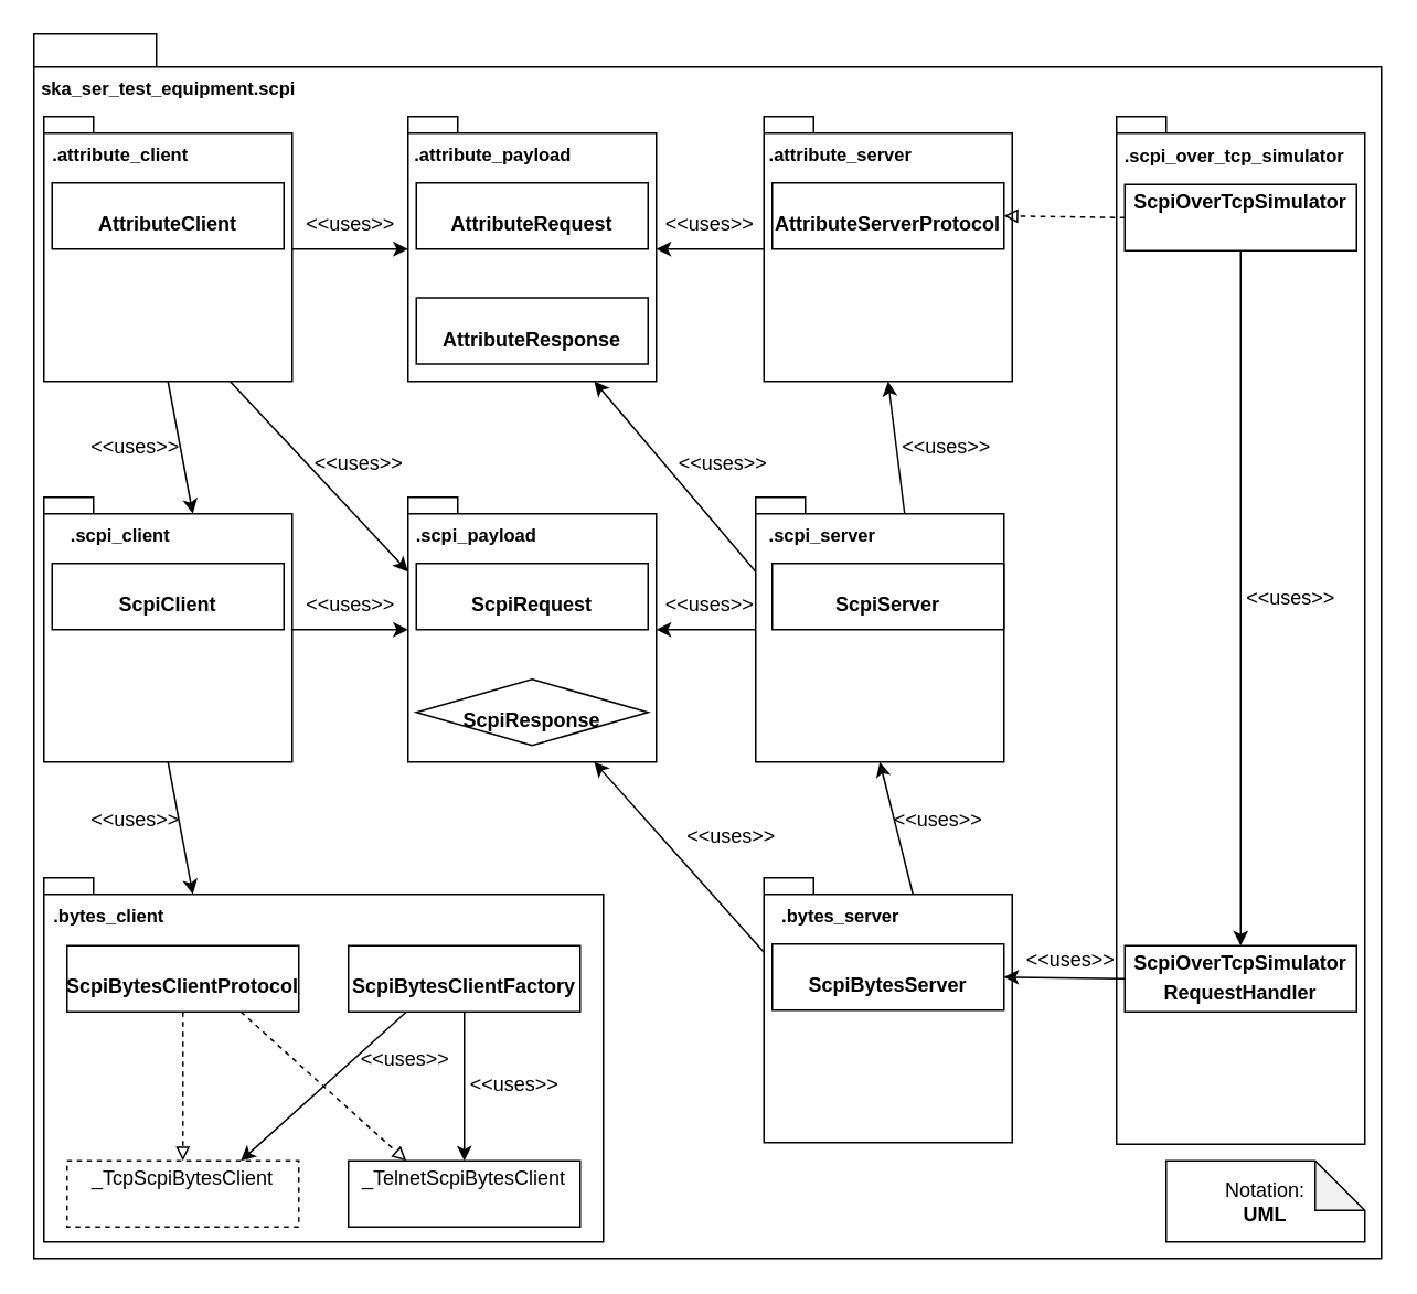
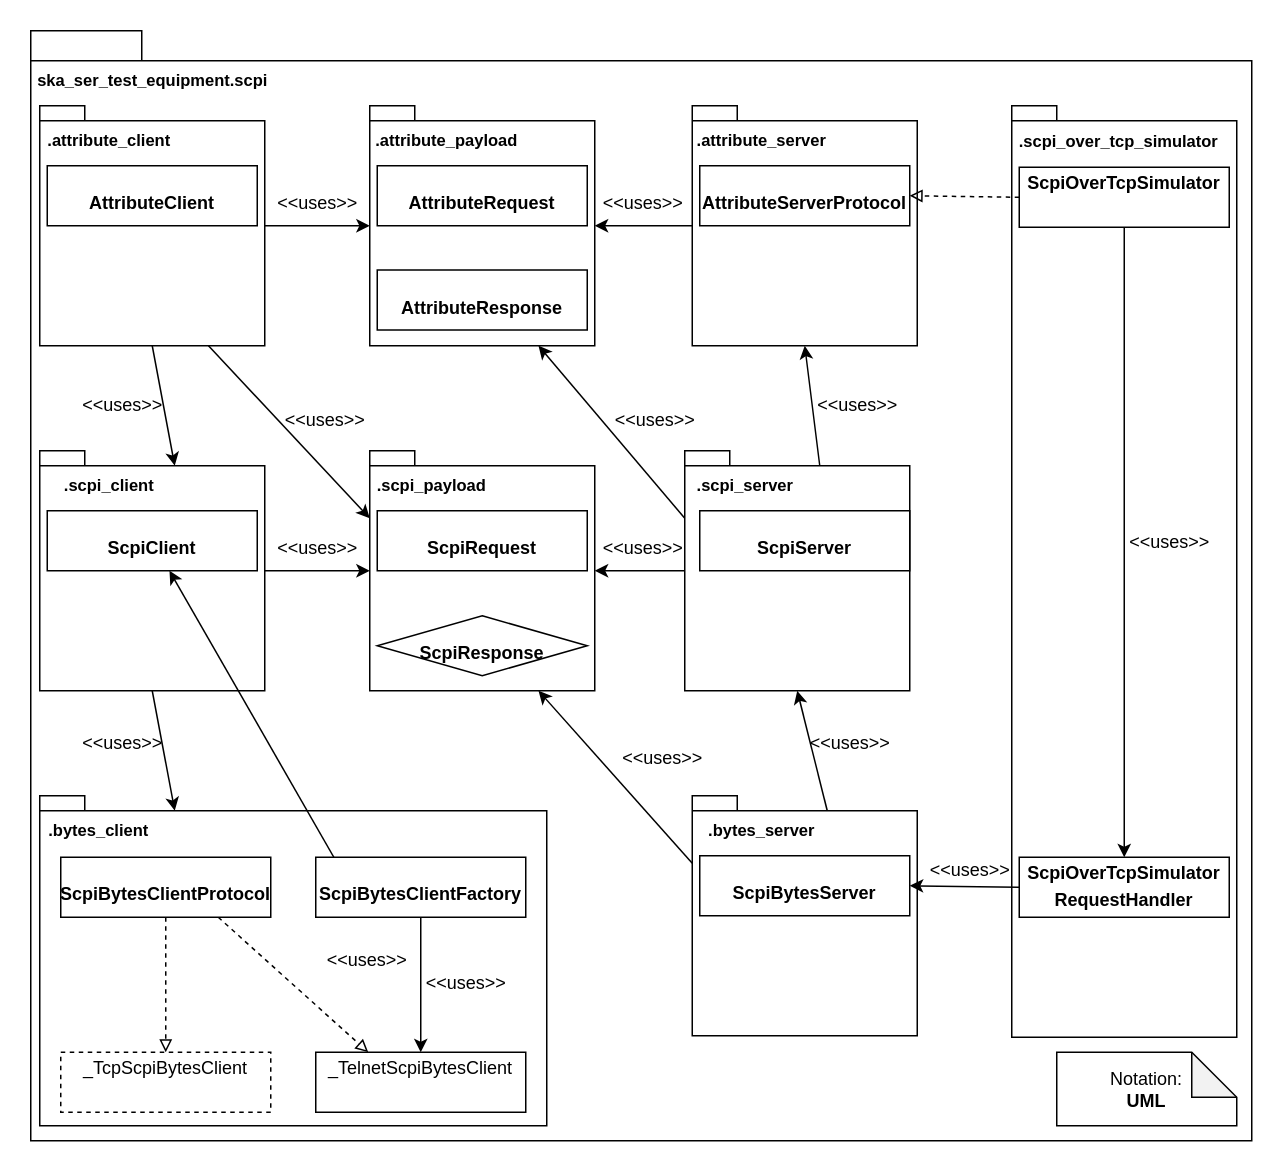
- <mxCell id="46" style="edgeStyle=none;rounded=0;orthogonalLoop=1;jettySize=auto;html=1;exitX=0.25;exitY=1;exitDx=0;exitDy=0;entryX=0.75;entryY=0;entryDx=0;entryDy=0;" edge="1" parent="1" source="47" target="48"><mxGeometry relative="1" as="geometry" /></mxCell>
+ <mxCell id="46" style="edgeStyle=none;rounded=0;orthogonalLoop=1;jettySize=auto;html=1;exitX=0.25;exitY=1;exitDx=0;exitDy=0;" edge="1" parent="1" source="47" target="27"><mxGeometry relative="1" as="geometry" /></mxCell>
